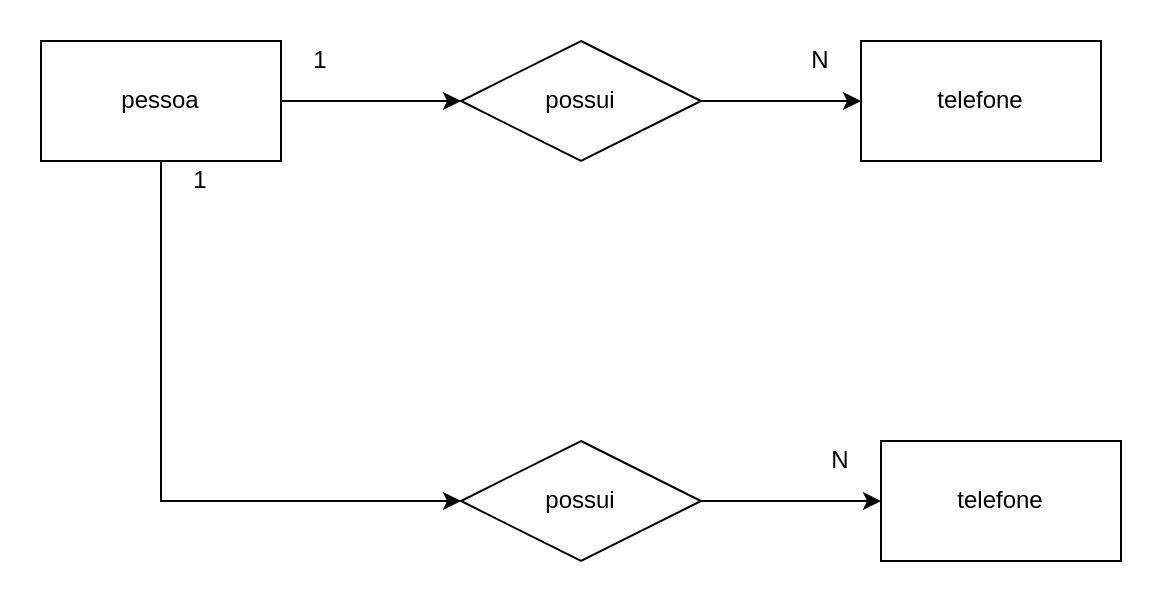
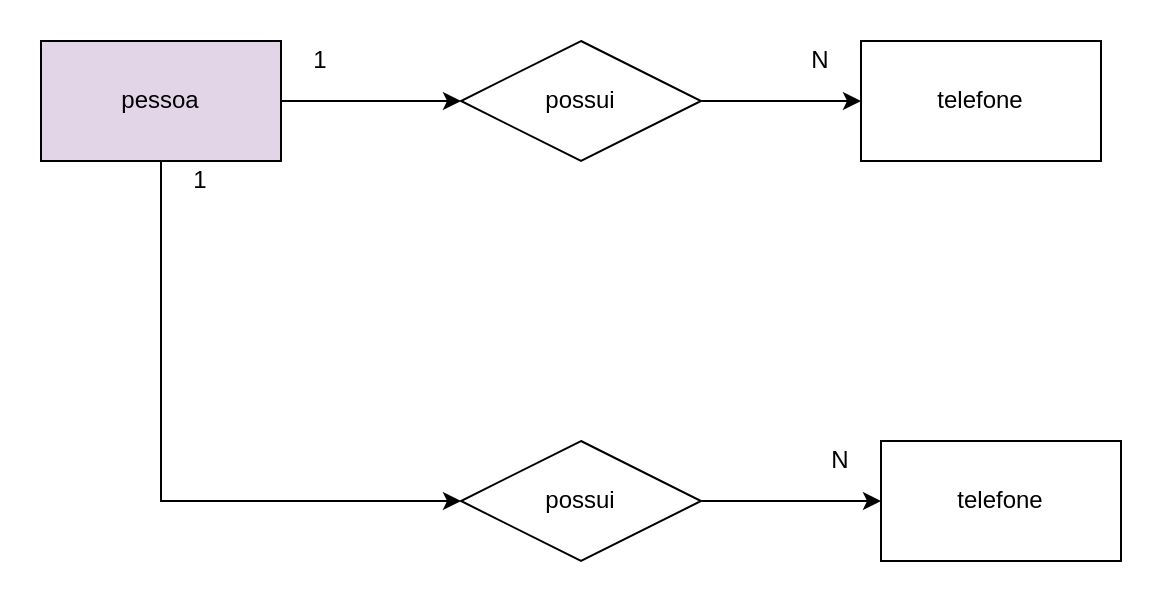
- <mxCell id="4" value="pessoa" style="rounded=0;whiteSpace=wrap;html=1;" vertex="1" parent="1"><mxGeometry x="20" y="20" width="120" height="60" as="geometry" /></mxCell>
+ <mxCell id="4" value="pessoa" style="rounded=0;whiteSpace=wrap;html=1;fillColor=#e1d5e7;" vertex="1" parent="1"><mxGeometry x="20" y="20" width="120" height="60" as="geometry" /></mxCell>
